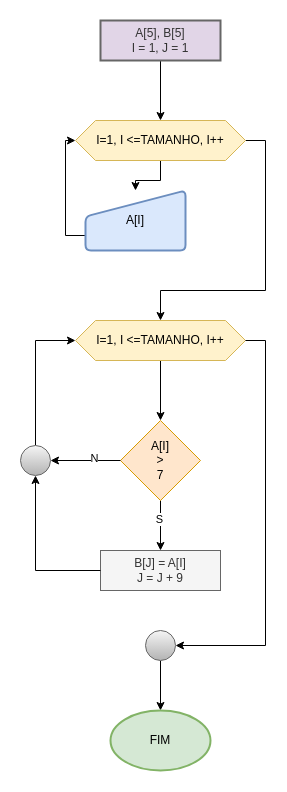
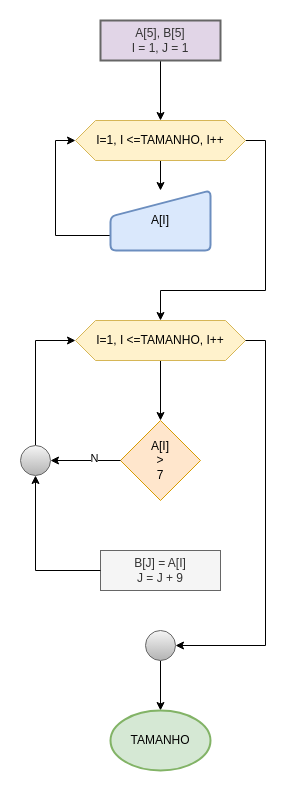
- <mxCell id="5" value="&lt;div&gt;A[I]&lt;/div&gt;" style="html=1;strokeWidth=2;shape=manualInput;whiteSpace=wrap;rounded=1;size=26;arcSize=11;fillColor=#dae8fc;strokeColor=#6c8ebf;" vertex="1" parent="1"><mxGeometry x="85" y="190" width="100" height="60" as="geometry" /></mxCell>
+ <mxCell id="5" value="&lt;div&gt;A[I]&lt;/div&gt;" style="html=1;strokeWidth=2;shape=manualInput;whiteSpace=wrap;rounded=1;size=26;arcSize=11;fillColor=#dae8fc;strokeColor=#6c8ebf;" vertex="1" parent="1"><mxGeometry x="110" y="190" width="100" height="60" as="geometry" /></mxCell>
- <mxCell id="11" value="" style="edgeStyle=orthogonalEdgeStyle;rounded=0;orthogonalLoop=1;jettySize=auto;html=1;" edge="1" parent="1" source="13" target="14"><mxGeometry relative="1" as="geometry" /></mxCell>
- <mxCell id="12" value="S" style="edgeLabel;html=1;align=center;verticalAlign=middle;resizable=0;points=[];" vertex="1" connectable="0" parent="11"><mxGeometry x="-0.296" y="-2" relative="1" as="geometry"><mxPoint as="offset" /></mxGeometry></mxCell>
- <mxCell id="23" value="FIM" style="strokeWidth=2;html=1;shape=mxgraph.flowchart.start_1;whiteSpace=wrap;fillColor=#d5e8d4;strokeColor=#82b366;" vertex="1" parent="1"><mxGeometry x="110" y="710" width="100" height="60" as="geometry" /></mxCell>
+ <mxCell id="23" value="TAMANHO" style="strokeWidth=2;html=1;shape=mxgraph.flowchart.start_1;whiteSpace=wrap;fillColor=#d5e8d4;strokeColor=#82b366;" vertex="1" parent="1"><mxGeometry x="110" y="710" width="100" height="60" as="geometry" /></mxCell>
